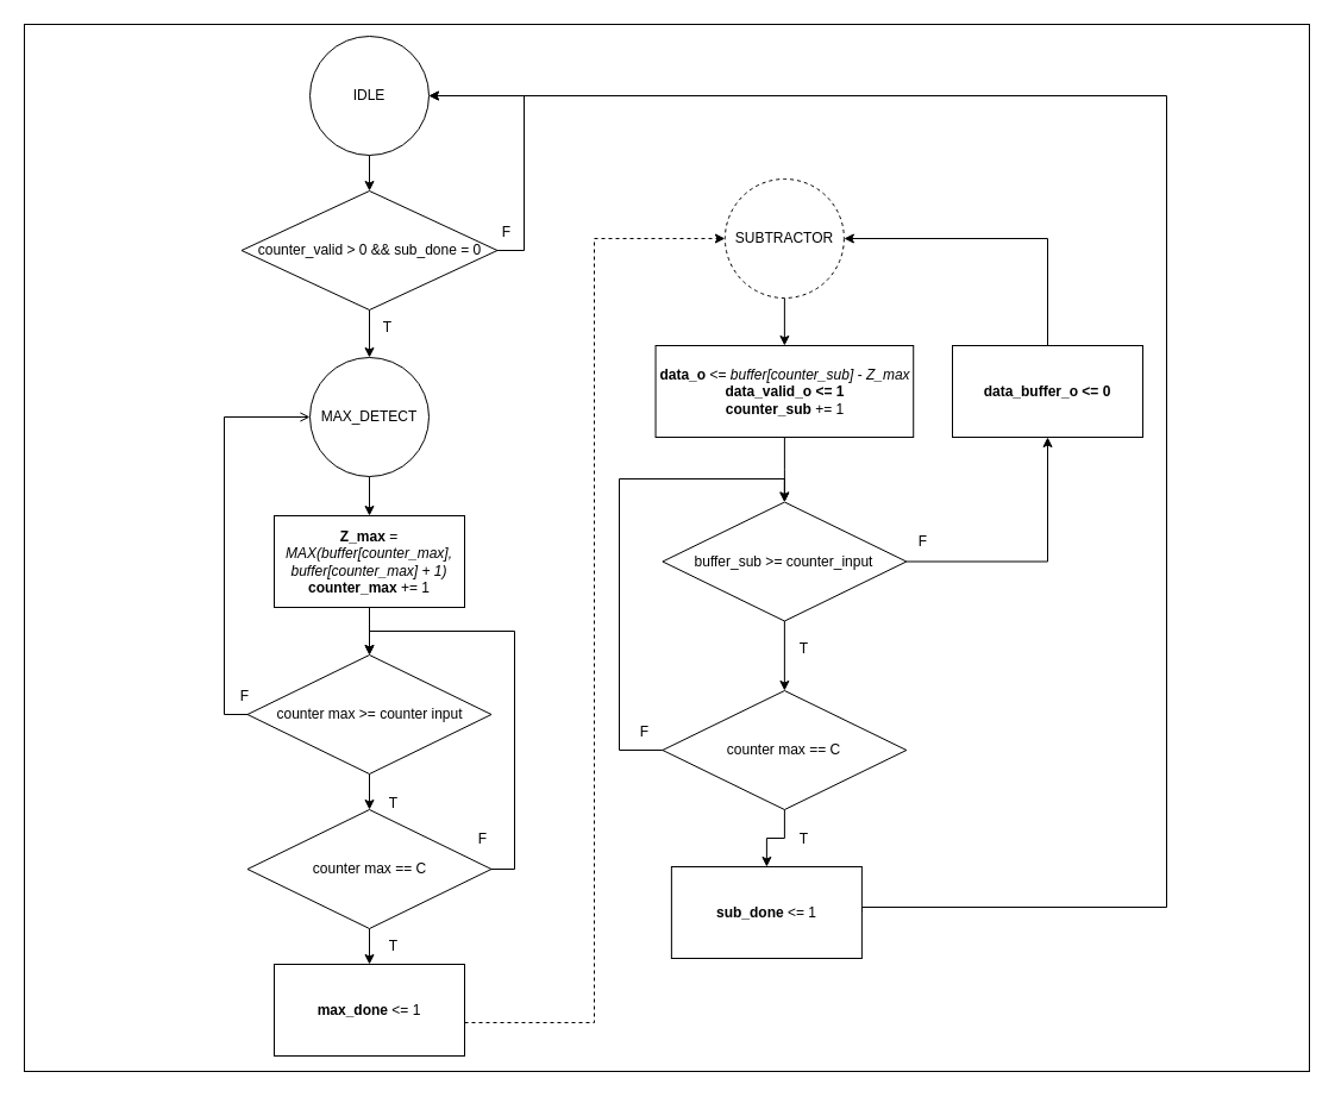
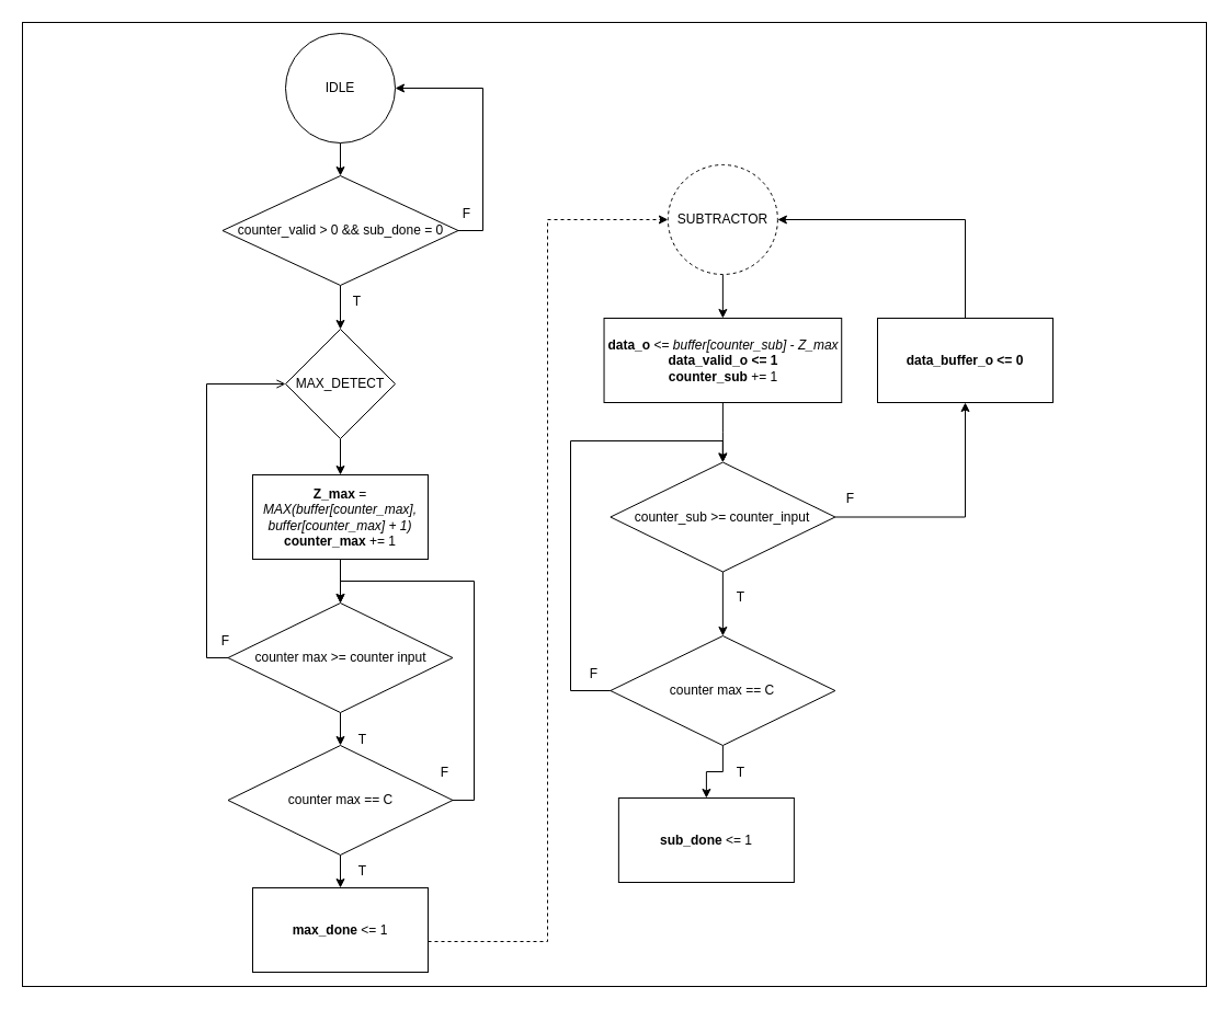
- <mxCell id="25" style="edgeStyle=orthogonalEdgeStyle;rounded=0;orthogonalLoop=1;jettySize=auto;html=1;entryX=1;entryY=0.5;entryDx=0;entryDy=0;exitX=1;exitY=0.5;exitDx=0;exitDy=0;" edge="1" parent="1" source="33" target="4"><mxGeometry relative="1" as="geometry"><Array as="points"><mxPoint x="980" y="762" /><mxPoint x="980" y="80" /></Array></mxGeometry></mxCell>
- <mxCell id="6" value="MAX_DETECT" style="ellipse;whiteSpace=wrap;html=1;aspect=fixed;" vertex="1" parent="1"><mxGeometry x="260" y="300" width="100" height="100" as="geometry" /></mxCell>
+ <mxCell id="6" value="MAX_DETECT" style="rhombus;whiteSpace=wrap;html=1;aspect=fixed;" vertex="1" parent="1"><mxGeometry x="260" y="300" width="100" height="100" as="geometry" /></mxCell>
- <mxCell id="24" value="buffer_sub &amp;gt;= counter_input" style="rhombus;whiteSpace=wrap;html=1;" vertex="1" parent="1"><mxGeometry x="556.38" y="421.5" width="205" height="100" as="geometry" /></mxCell>
+ <mxCell id="24" value="counter_sub &amp;gt;= counter_input" style="rhombus;whiteSpace=wrap;html=1;" vertex="1" parent="1"><mxGeometry x="556.38" y="421.5" width="205" height="100" as="geometry" /></mxCell>
